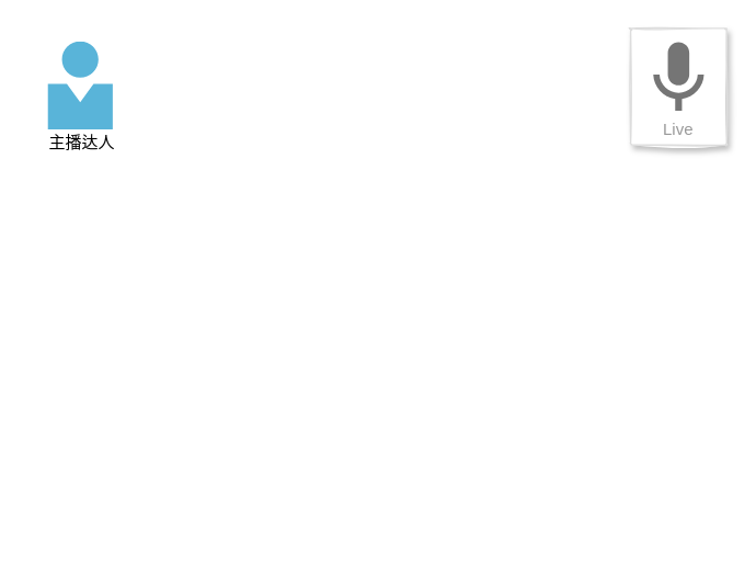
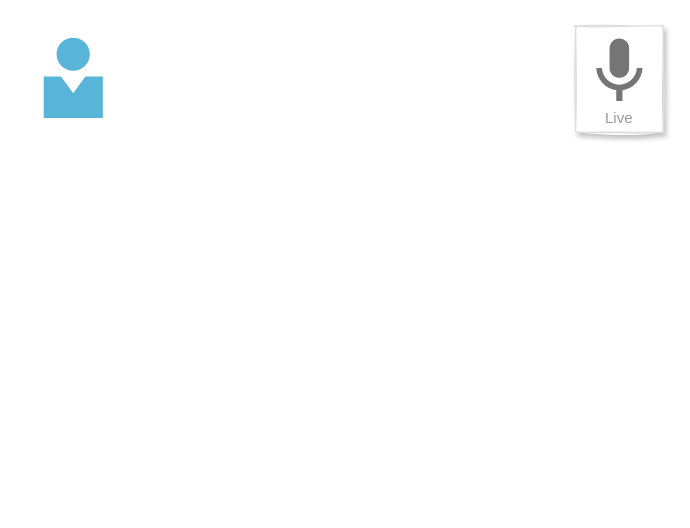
- <mxCell id="4" value="主播达人" style="text;html=1;align=center;verticalAlign=middle;resizable=0;points=[];autosize=1;strokeColor=none;fillColor=none;" vertex="1" parent="2"><mxGeometry x="8.57" y="64.286" width="60" height="20" as="geometry" /></mxCell>
